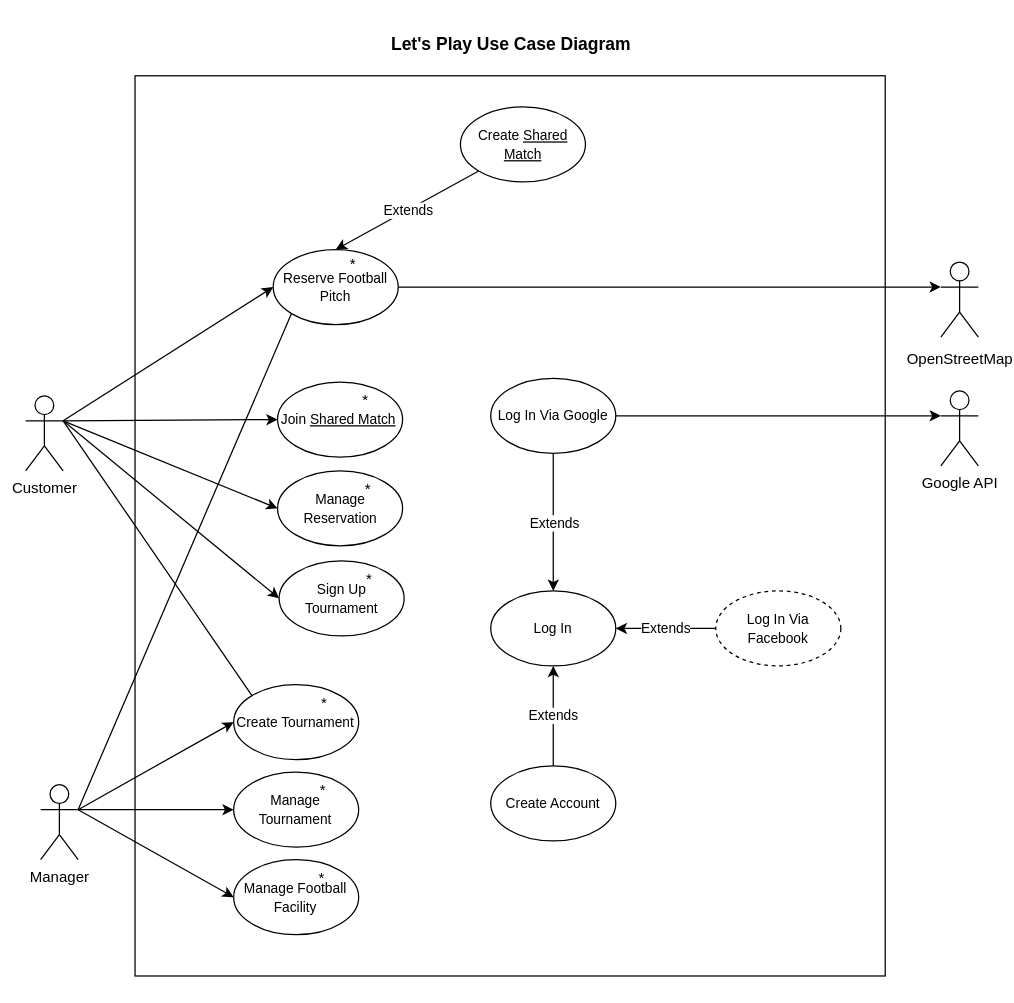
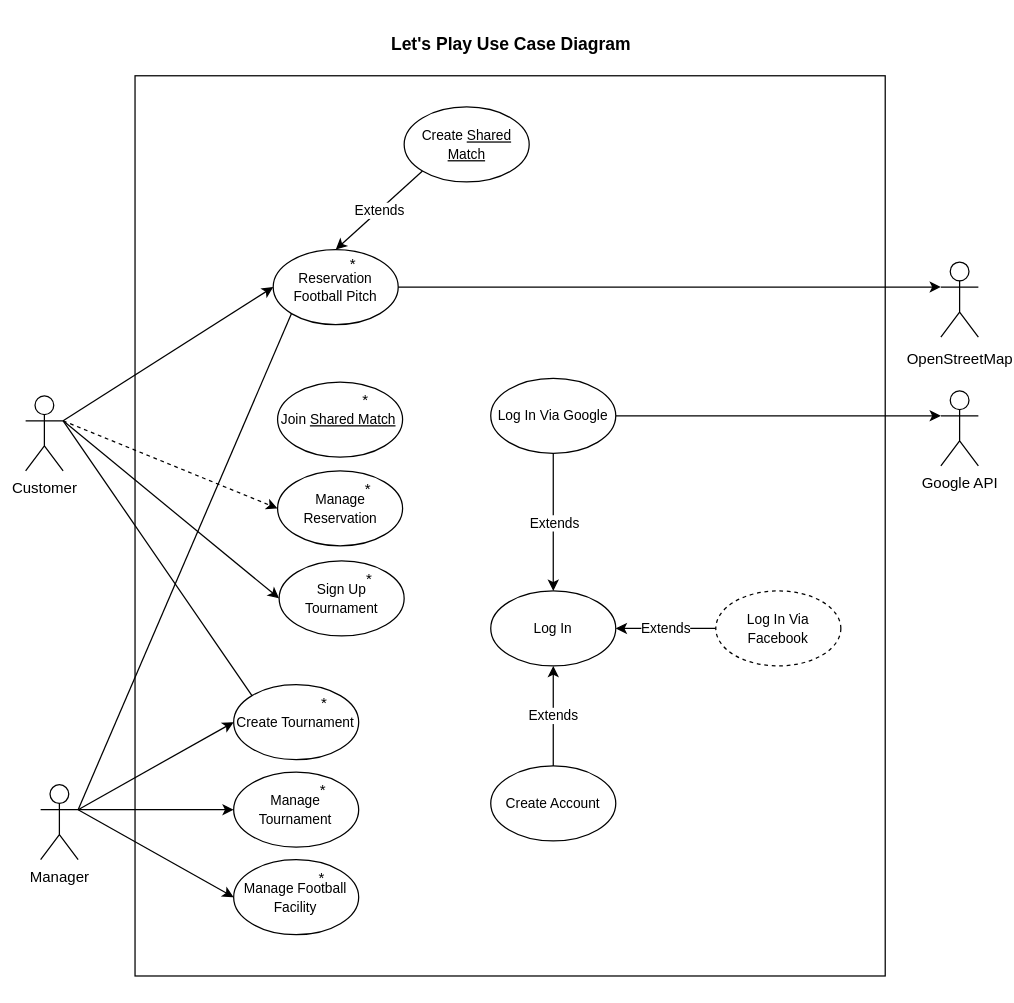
- <mxCell id="19" value="&lt;font style=&quot;font-size: 11px;&quot;&gt;Create &lt;u&gt;Shared Match&lt;/u&gt;&lt;/font&gt;" style="ellipse;whiteSpace=wrap;html=1;" parent="1" vertex="1"><mxGeometry x="367.75" y="84.94" width="100" height="60" as="geometry" /></mxCell>
+ <mxCell id="19" value="&lt;font style=&quot;font-size: 11px;&quot;&gt;Create &lt;u&gt;Shared Match&lt;/u&gt;&lt;/font&gt;" style="ellipse;whiteSpace=wrap;html=1;" parent="1" vertex="1"><mxGeometry x="322.75" y="84.94" width="100" height="60" as="geometry" /></mxCell>
- <mxCell id="7" value="&lt;font style=&quot;font-size: 11px;&quot;&gt;Reserve Football Pitch&lt;/font&gt;" style="ellipse;whiteSpace=wrap;html=1;" parent="1" vertex="1"><mxGeometry x="218" y="199" width="100" height="60" as="geometry" /></mxCell>
+ <mxCell id="7" value="&lt;font style=&quot;font-size: 11px;&quot;&gt;Reservation Football Pitch&lt;/font&gt;" style="ellipse;whiteSpace=wrap;html=1;" parent="1" vertex="1"><mxGeometry x="218" y="199" width="100" height="60" as="geometry" /></mxCell>
- <mxCell id="11" value="" style="endArrow=classic;html=1;rounded=0;exitX=1;exitY=0.333;exitDx=0;exitDy=0;exitPerimeter=0;entryX=0;entryY=0.5;entryDx=0;entryDy=0;" parent="1" source="3" target="6" edge="1"><mxGeometry width="50" height="50" relative="1" as="geometry"><mxPoint x="62" y="299" as="sourcePoint" /><mxPoint x="352" y="359" as="targetPoint" /></mxGeometry></mxCell>
- <mxCell id="43" value="" style="endArrow=classic;html=1;rounded=0;exitX=1;exitY=0.333;exitDx=0;exitDy=0;exitPerimeter=0;entryX=0;entryY=0.5;entryDx=0;entryDy=0;" edge="1" parent="1" source="3" target="41"><mxGeometry width="50" height="50" relative="1" as="geometry"><mxPoint x="324" y="380" as="sourcePoint" /><mxPoint x="374" y="330" as="targetPoint" /></mxGeometry></mxCell>
+ <mxCell id="43" value="" style="endArrow=classic;html=1;rounded=0;exitX=1;exitY=0.333;exitDx=0;exitDy=0;exitPerimeter=0;entryX=0;entryY=0.5;entryDx=0;entryDy=0;dashed=1;" edge="1" parent="1" source="3" target="41"><mxGeometry width="50" height="50" relative="1" as="geometry"><mxPoint x="324" y="380" as="sourcePoint" /><mxPoint x="374" y="330" as="targetPoint" /></mxGeometry></mxCell>
